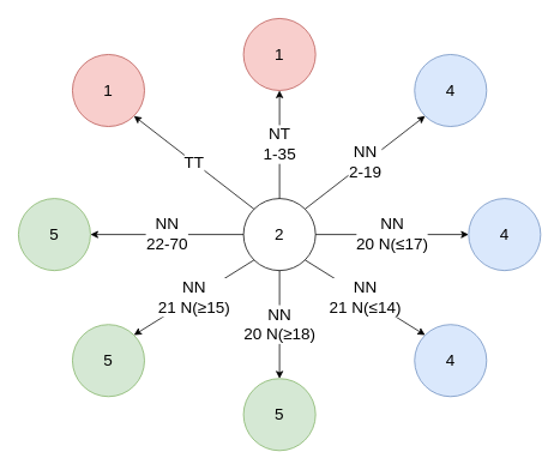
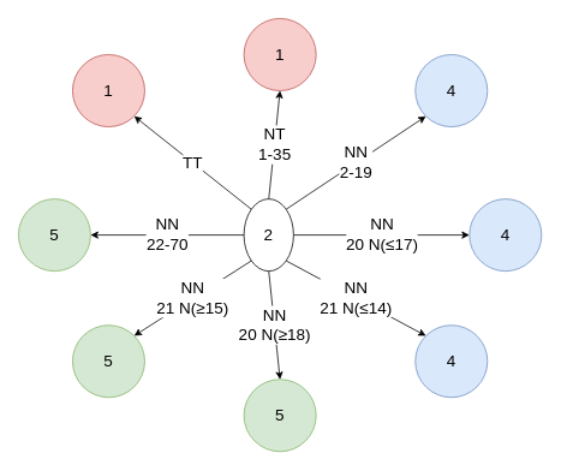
- <mxCell id="2" value="2" style="ellipse;whiteSpace=wrap;html=1;aspect=fixed;fontSize=18;" parent="1" vertex="1"><mxGeometry x="270" y="220" width="80" height="80" as="geometry" /></mxCell>
+ <mxCell id="2" value="2" style="ellipse;whiteSpace=wrap;html=1;aspect=fixed;fontSize=18;" parent="1" vertex="1"><mxGeometry x="270" y="220" width="55" height="80" as="geometry" /></mxCell>
